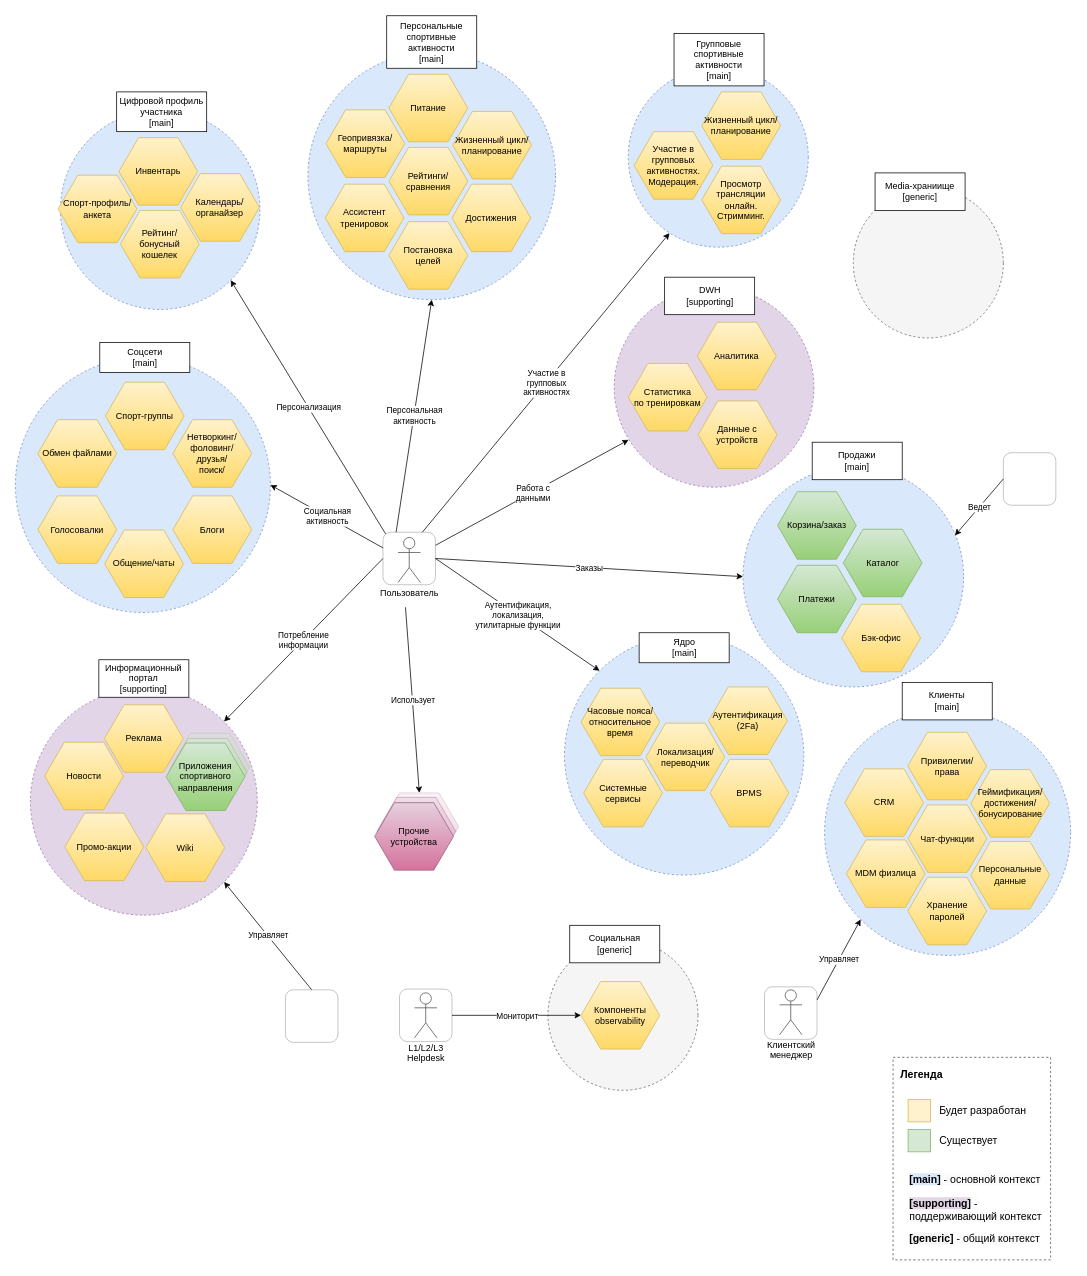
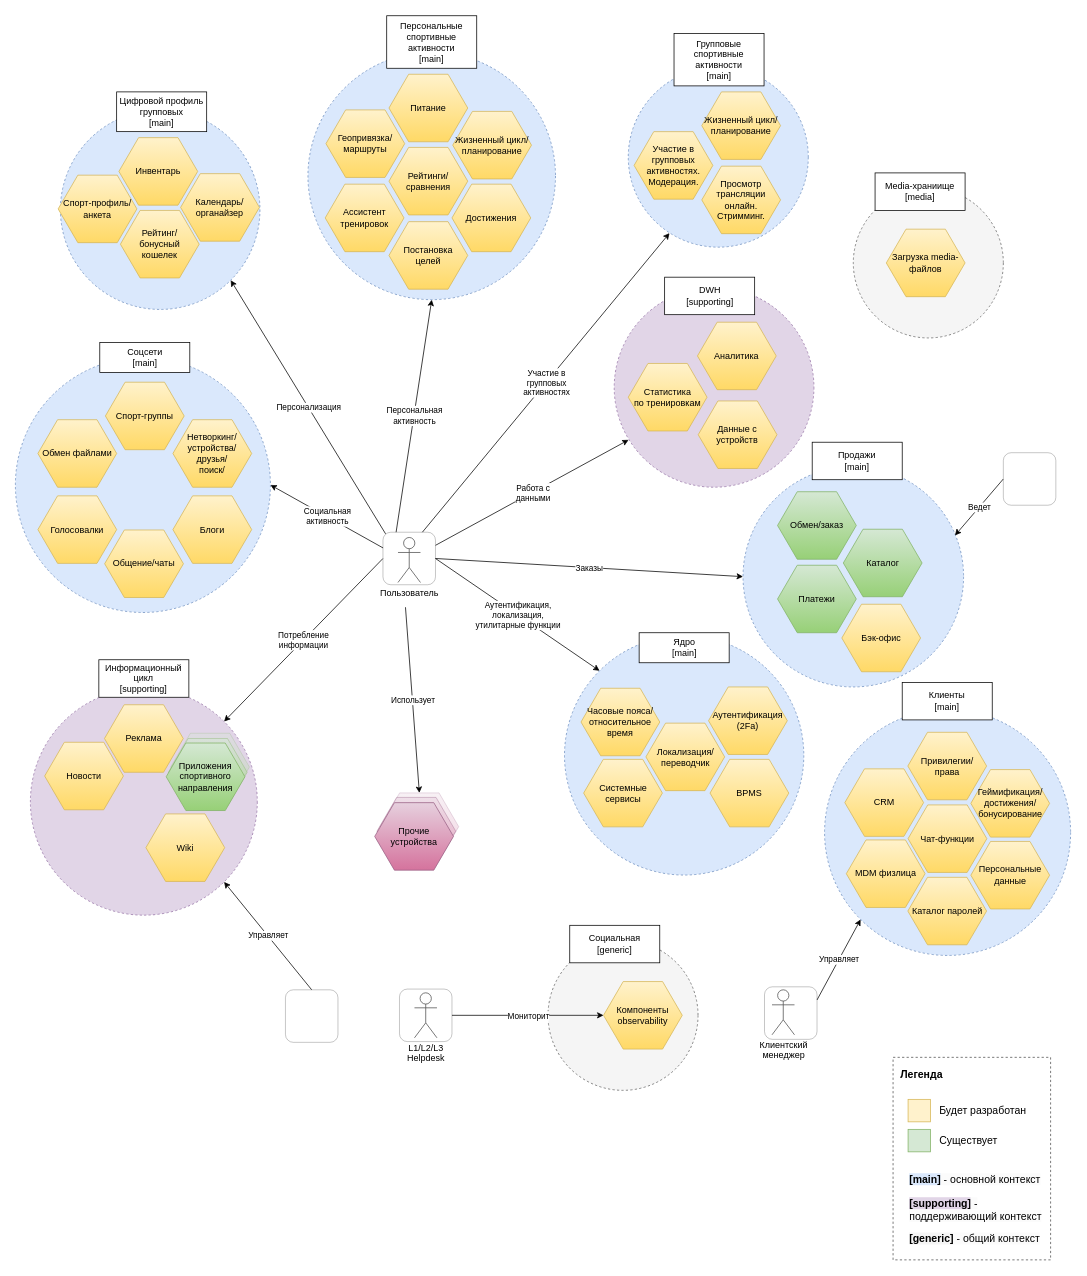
- <mxCell id="73" value="Цифровой профиль участника&lt;br&gt;[main]" style="rounded=0;whiteSpace=wrap;html=1;fillColor=default;" parent="1" vertex="1"><mxGeometry x="155" y="122" width="120" height="53" as="geometry" /></mxCell>
+ <mxCell id="73" value="Цифровой профиль групповых&lt;br&gt;[main]" style="rounded=0;whiteSpace=wrap;html=1;fillColor=default;" parent="1" vertex="1"><mxGeometry x="155" y="122" width="120" height="53" as="geometry" /></mxCell>
- <mxCell id="109" value="Media-храниище&lt;br&gt;[generic]" style="rounded=0;whiteSpace=wrap;html=1;fillColor=default;" parent="1" vertex="1"><mxGeometry x="1166" y="230" width="120" height="50" as="geometry" /></mxCell>
+ <mxCell id="109" value="Media-храниище&lt;br&gt;[media]" style="rounded=0;whiteSpace=wrap;html=1;fillColor=default;" parent="1" vertex="1"><mxGeometry x="1166" y="230" width="120" height="50" as="geometry" /></mxCell>
+ <mxCell id="108" value="Загрузка media-файлов" style="shape=mxgraph.bpmn.conversation;perimeter=hexagonPerimeter2;whiteSpace=wrap;html=1;aspect=fixed;bpmnConversationType=conv;fillColor=#fff2cc;gradientColor=#ffd966;strokeColor=#d6b656;" parent="1" vertex="1"><mxGeometry x="1181" y="305" width="105" height="90" as="geometry" /></mxCell>
- <mxCell id="54" value="Нетворкинг/фоловинг/&lt;br&gt;друзья/&lt;br&gt;поиск/" style="shape=mxgraph.bpmn.conversation;perimeter=hexagonPerimeter2;whiteSpace=wrap;html=1;aspect=fixed;bpmnConversationType=conv;fillColor=#fff2cc;gradientColor=#ffd966;strokeColor=#d6b656;" parent="1" vertex="1"><mxGeometry x="230" y="559" width="105" height="90" as="geometry" /></mxCell>
+ <mxCell id="54" value="Нетворкинг/устройства/&lt;br&gt;друзья/&lt;br&gt;поиск/" style="shape=mxgraph.bpmn.conversation;perimeter=hexagonPerimeter2;whiteSpace=wrap;html=1;aspect=fixed;bpmnConversationType=conv;fillColor=#fff2cc;gradientColor=#ffd966;strokeColor=#d6b656;" parent="1" vertex="1"><mxGeometry x="230" y="559" width="105" height="90" as="geometry" /></mxCell>
- <mxCell id="30" value="Корзина/заказ" style="shape=mxgraph.bpmn.conversation;perimeter=hexagonPerimeter2;whiteSpace=wrap;html=1;aspect=fixed;bpmnConversationType=conv;fillColor=#d5e8d4;strokeColor=#82b366;gradientColor=#97d077;" parent="1" vertex="1"><mxGeometry x="1036" y="655" width="105" height="90" as="geometry" /></mxCell>
+ <mxCell id="30" value="Обмен/заказ" style="shape=mxgraph.bpmn.conversation;perimeter=hexagonPerimeter2;whiteSpace=wrap;html=1;aspect=fixed;bpmnConversationType=conv;fillColor=#d5e8d4;strokeColor=#82b366;gradientColor=#97d077;" parent="1" vertex="1"><mxGeometry x="1036" y="655" width="105" height="90" as="geometry" /></mxCell>
- <mxCell id="95" value="Информационный портал&lt;br&gt;[supporting]" style="rounded=0;whiteSpace=wrap;html=1;fillColor=default;" parent="1" vertex="1"><mxGeometry x="131.25" y="879" width="120" height="50" as="geometry" /></mxCell>
+ <mxCell id="95" value="Информационный цикл&lt;br&gt;[supporting]" style="rounded=0;whiteSpace=wrap;html=1;fillColor=default;" parent="1" vertex="1"><mxGeometry x="131.25" y="879" width="120" height="50" as="geometry" /></mxCell>
- <mxCell id="93" value="Промо-акции" style="shape=mxgraph.bpmn.conversation;perimeter=hexagonPerimeter2;whiteSpace=wrap;html=1;aspect=fixed;bpmnConversationType=conv;fillColor=#fff2cc;gradientColor=#ffd966;strokeColor=#d6b656;" parent="1" vertex="1"><mxGeometry x="86" y="1083.5" width="105" height="90" as="geometry" /></mxCell>
- <mxCell id="91" value="Хранение паролей" style="shape=mxgraph.bpmn.conversation;perimeter=hexagonPerimeter2;whiteSpace=wrap;html=1;aspect=fixed;bpmnConversationType=conv;fillColor=#fff2cc;gradientColor=#ffd966;strokeColor=#d6b656;" parent="1" vertex="1"><mxGeometry x="1209.69" y="1169" width="105" height="90" as="geometry" /></mxCell>
+ <mxCell id="91" value="Каталог паролей" style="shape=mxgraph.bpmn.conversation;perimeter=hexagonPerimeter2;whiteSpace=wrap;html=1;aspect=fixed;bpmnConversationType=conv;fillColor=#fff2cc;gradientColor=#ffd966;strokeColor=#d6b656;" parent="1" vertex="1"><mxGeometry x="1209.69" y="1169" width="105" height="90" as="geometry" /></mxCell>
- <mxCell id="33" value="Компоненты observability" style="shape=mxgraph.bpmn.conversation;perimeter=hexagonPerimeter2;whiteSpace=wrap;html=1;aspect=fixed;bpmnConversationType=conv;fillColor=#fff2cc;gradientColor=#ffd966;strokeColor=#d6b656;" parent="1" vertex="1"><mxGeometry x="774" y="1308" width="105" height="90" as="geometry" /></mxCell>
+ <mxCell id="33" value="Компоненты observability" style="shape=mxgraph.bpmn.conversation;perimeter=hexagonPerimeter2;whiteSpace=wrap;html=1;aspect=fixed;bpmnConversationType=conv;fillColor=#fff2cc;gradientColor=#ffd966;strokeColor=#d6b656;" parent="1" vertex="1"><mxGeometry x="804" y="1308" width="105" height="90" as="geometry" /></mxCell>
- <mxCell id="8" value="Клиентский &lt;br&gt;менеджер" style="shape=umlActor;verticalLabelPosition=bottom;verticalAlign=top;html=1;outlineConnect=0;" parent="1" vertex="1"><mxGeometry x="1038.62" y="1319" width="30" height="60" as="geometry" /></mxCell>
+ <mxCell id="8" value="Клиентский &lt;br&gt;менеджер" style="shape=umlActor;verticalLabelPosition=bottom;verticalAlign=top;html=1;outlineConnect=0;" parent="1" vertex="1"><mxGeometry x="1028.62" y="1319" width="30" height="60" as="geometry" /></mxCell>
